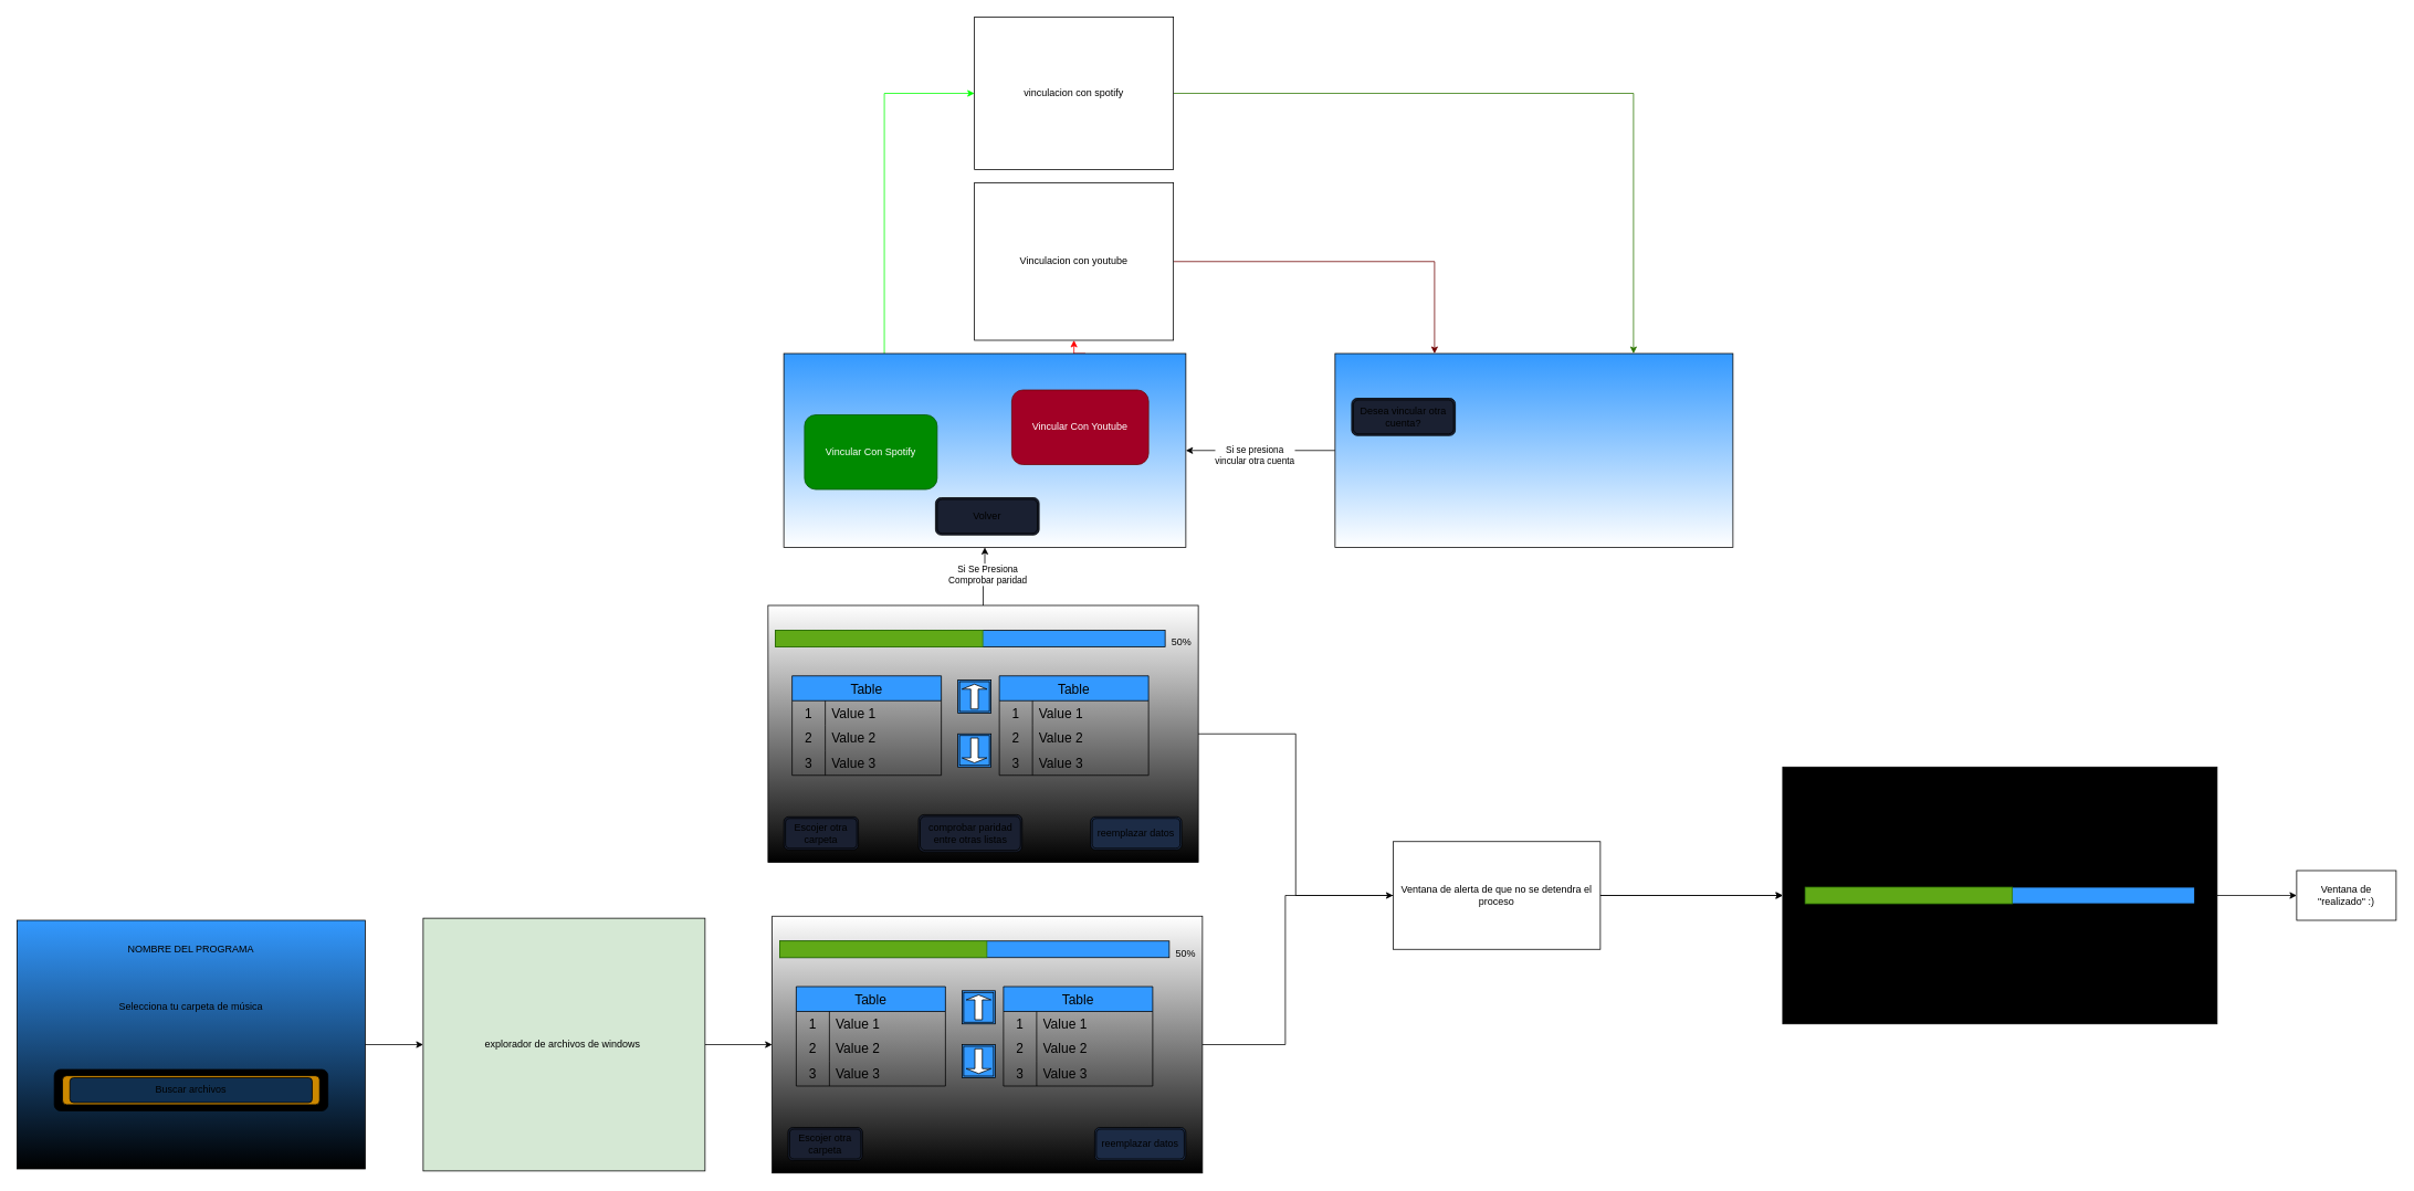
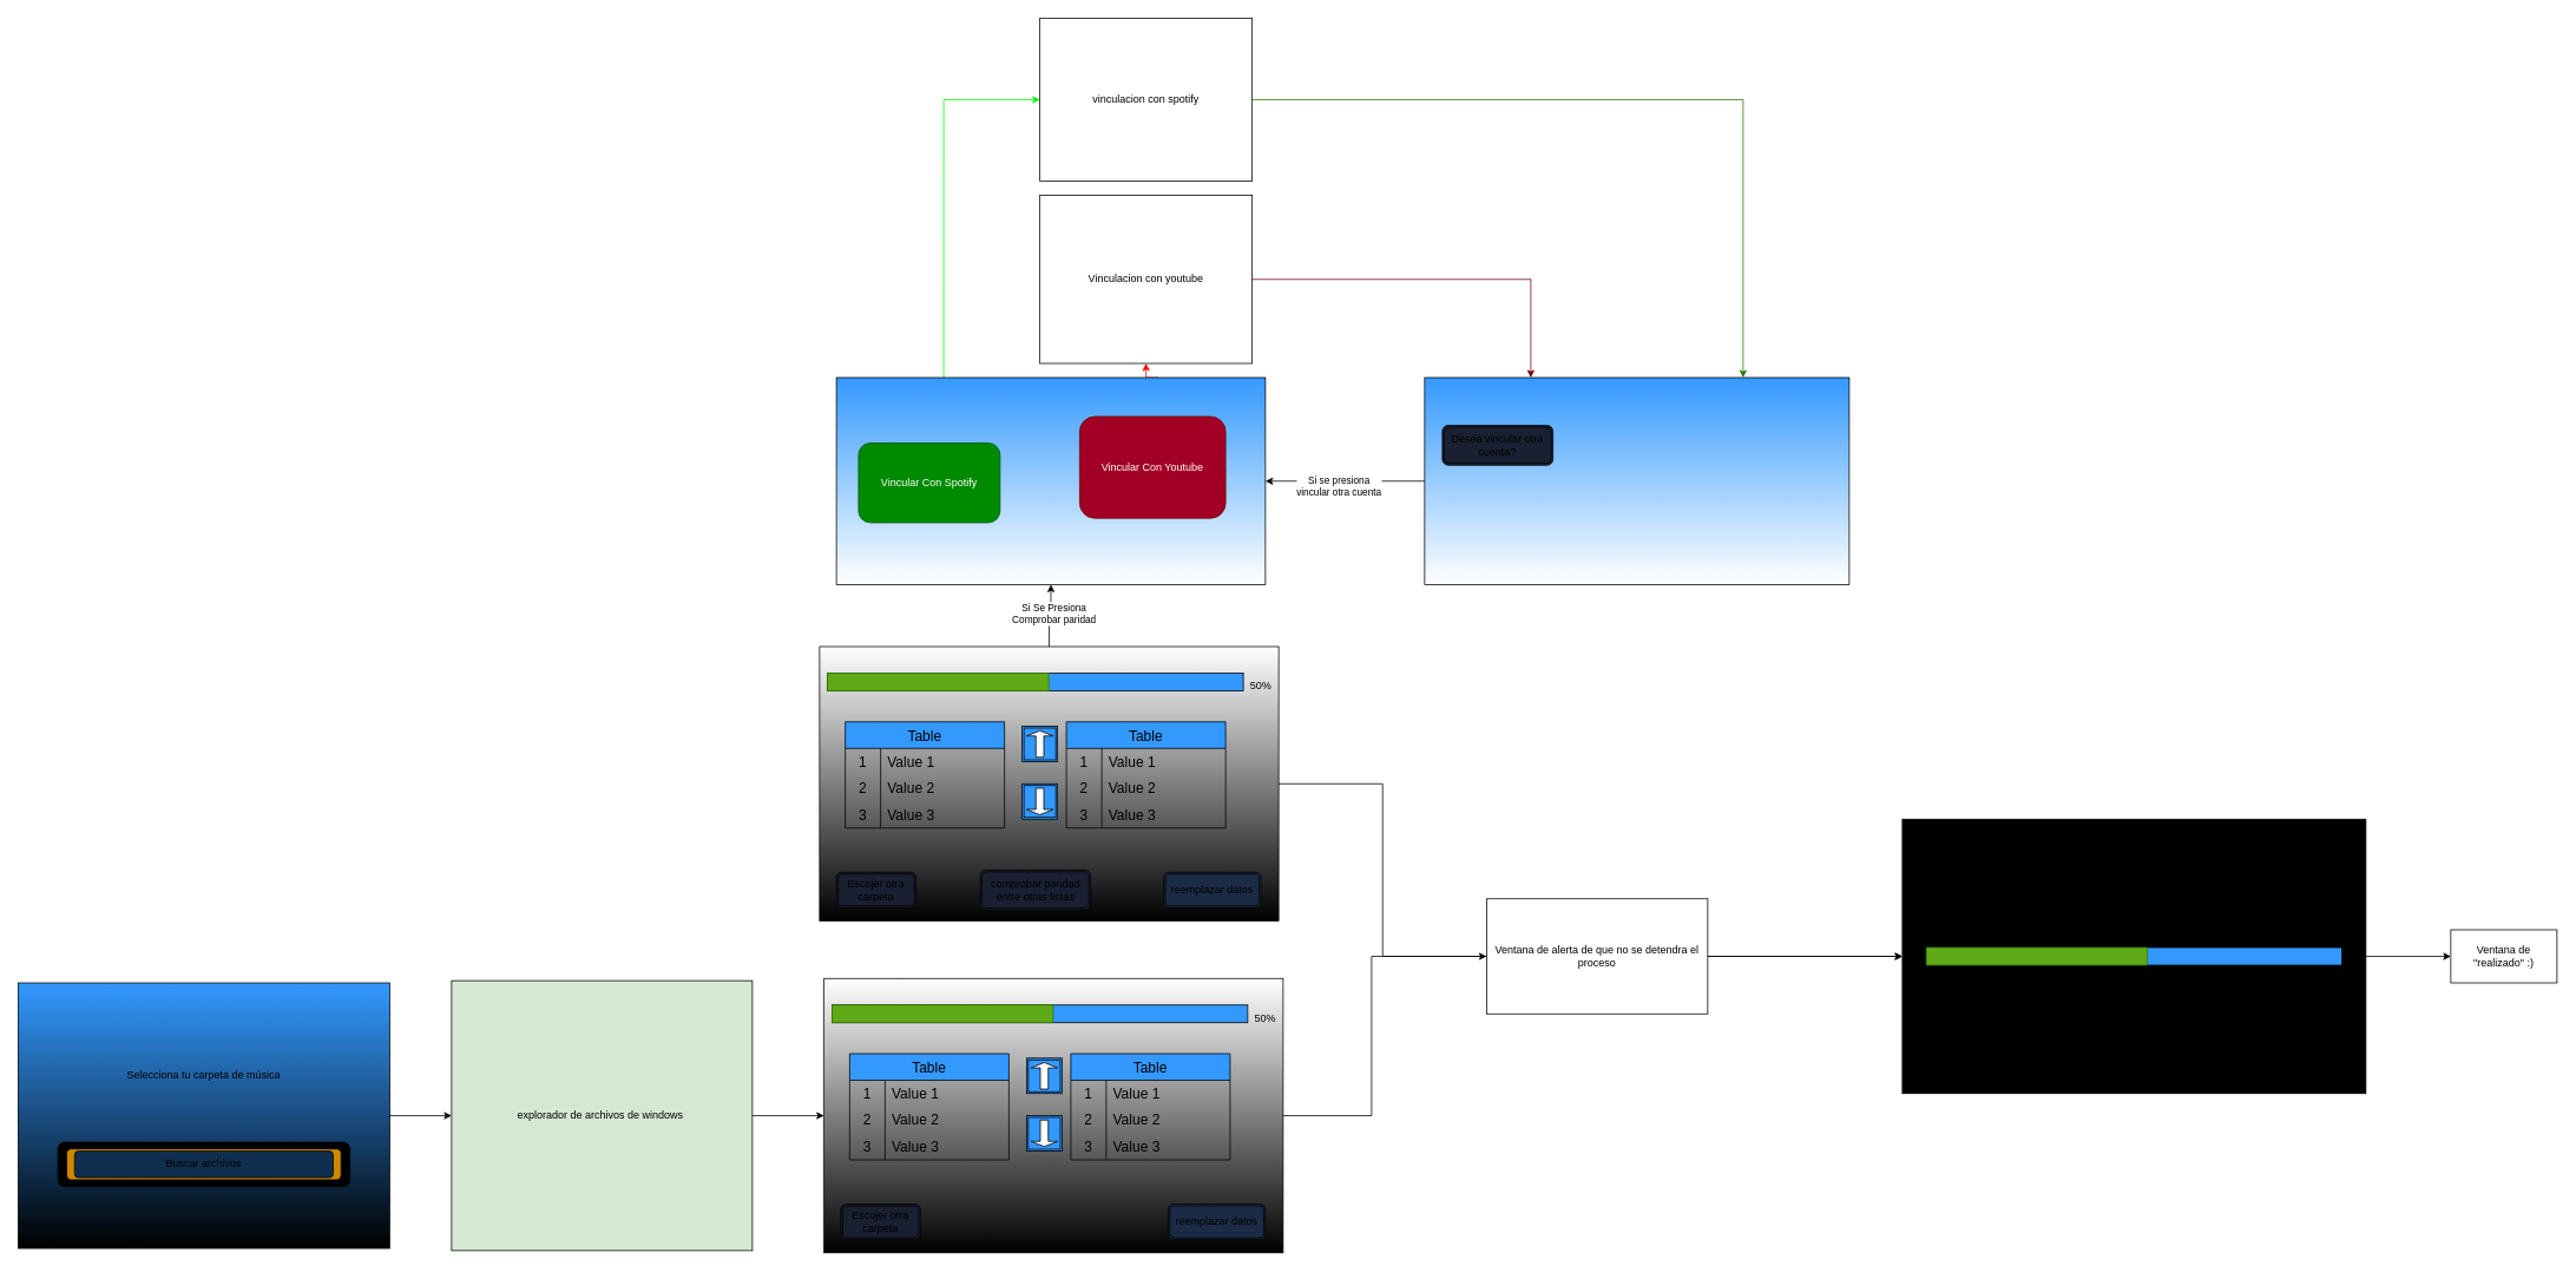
- <mxCell id="81" value="Vincular Con Youtube" style="rounded=1;whiteSpace=wrap;html=1;fillColor=#a20025;fontColor=#ffffff;strokeColor=#6F0000;" vertex="1" parent="1"><mxGeometry x="1220" y="470" width="165" height="90" as="geometry" /></mxCell>
+ <mxCell id="81" value="Vincular Con Youtube" style="rounded=1;whiteSpace=wrap;html=1;fillColor=#a20025;fontColor=#ffffff;strokeColor=#6F0000;" vertex="1" parent="1"><mxGeometry x="1220" y="470" width="165" height="115" as="geometry" /></mxCell>
- <mxCell id="82" value="Volver" style="shape=ext;double=1;rounded=1;whiteSpace=wrap;html=1;fillColor=#1a2031;" vertex="1" parent="1"><mxGeometry x="1128" y="600" width="125" height="45" as="geometry" /></mxCell>
- <mxCell id="4" value="NOMBRE DEL PROGRAMA" style="text;html=1;strokeColor=none;fillColor=none;align=center;verticalAlign=middle;whiteSpace=wrap;rounded=0;fontColor=#000000;" vertex="1" parent="1"><mxGeometry x="150" y="1130" width="160" height="30" as="geometry" /></mxCell>
